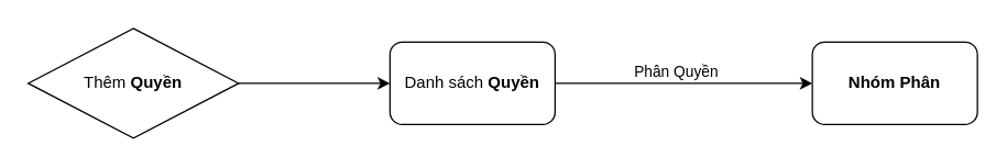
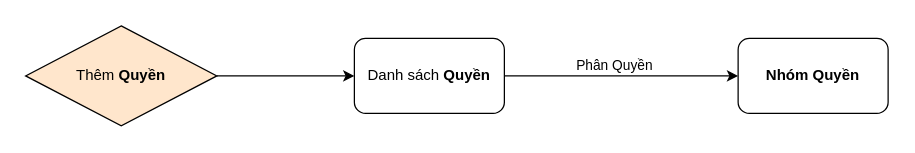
- <mxCell id="6" value="Thêm&amp;nbsp;&lt;b style=&quot;border-color: var(--border-color);&quot;&gt;Quyền&lt;/b&gt;" style="rhombus;whiteSpace=wrap;html=1;" vertex="1" parent="1"><mxGeometry x="20" y="20" width="153" height="80" as="geometry" /></mxCell>
+ <mxCell id="6" value="Thêm&amp;nbsp;&lt;b style=&quot;border-color: var(--border-color);&quot;&gt;Quyền&lt;/b&gt;" style="rhombus;whiteSpace=wrap;html=1;fillColor=#ffe6cc;" vertex="1" parent="1"><mxGeometry x="20" y="20" width="153" height="80" as="geometry" /></mxCell>
- <mxCell id="7" value="&lt;b&gt;Nhóm&amp;nbsp;Phân&lt;/b&gt;" style="rounded=1;whiteSpace=wrap;html=1;fillColor=default;" vertex="1" parent="1"><mxGeometry x="590" y="30" width="120" height="60" as="geometry" /></mxCell>
+ <mxCell id="7" value="&lt;b&gt;Nhóm&amp;nbsp;Quyền&lt;/b&gt;" style="rounded=1;whiteSpace=wrap;html=1;fillColor=default;" vertex="1" parent="1"><mxGeometry x="590" y="30" width="120" height="60" as="geometry" /></mxCell>
